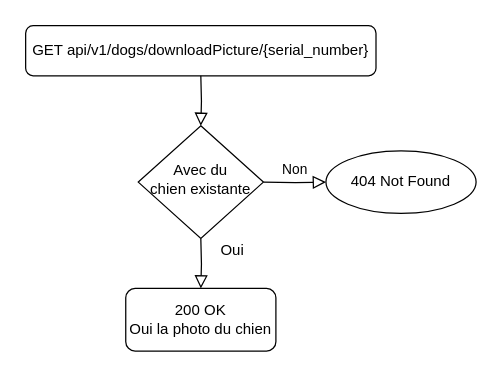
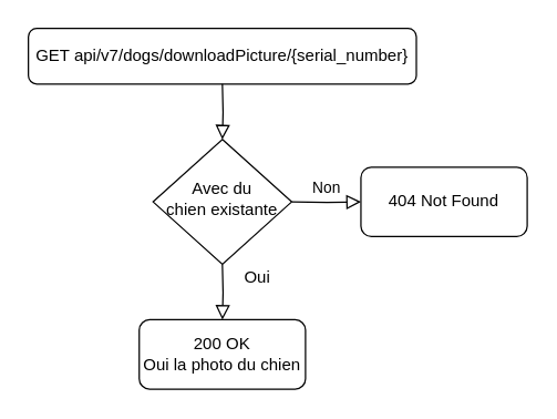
- <mxCell id="2" value="GET api/v1/dogs/downloadPicture/{serial_number}" style="rounded=1;whiteSpace=wrap;html=1;fontSize=12;glass=0;strokeWidth=1;shadow=0;" parent="1" vertex="1"><mxGeometry x="20" y="20" width="280" height="40" as="geometry" /></mxCell>
+ <mxCell id="2" value="GET api/v7/dogs/downloadPicture/{serial_number}" style="rounded=1;whiteSpace=wrap;html=1;fontSize=12;glass=0;strokeWidth=1;shadow=0;" parent="1" vertex="1"><mxGeometry x="20" y="20" width="280" height="40" as="geometry" /></mxCell>
- <mxCell id="5" value="404 Not Found" style="ellipse;whiteSpace=wrap;html=1;fontSize=12;glass=0;strokeWidth=1;shadow=0;" parent="1" vertex="1"><mxGeometry x="260" y="120" width="120" height="50" as="geometry" /></mxCell>
+ <mxCell id="5" value="404 Not Found" style="rounded=1;whiteSpace=wrap;html=1;fontSize=12;glass=0;strokeWidth=1;shadow=0;" parent="1" vertex="1"><mxGeometry x="260" y="120" width="120" height="50" as="geometry" /></mxCell>
